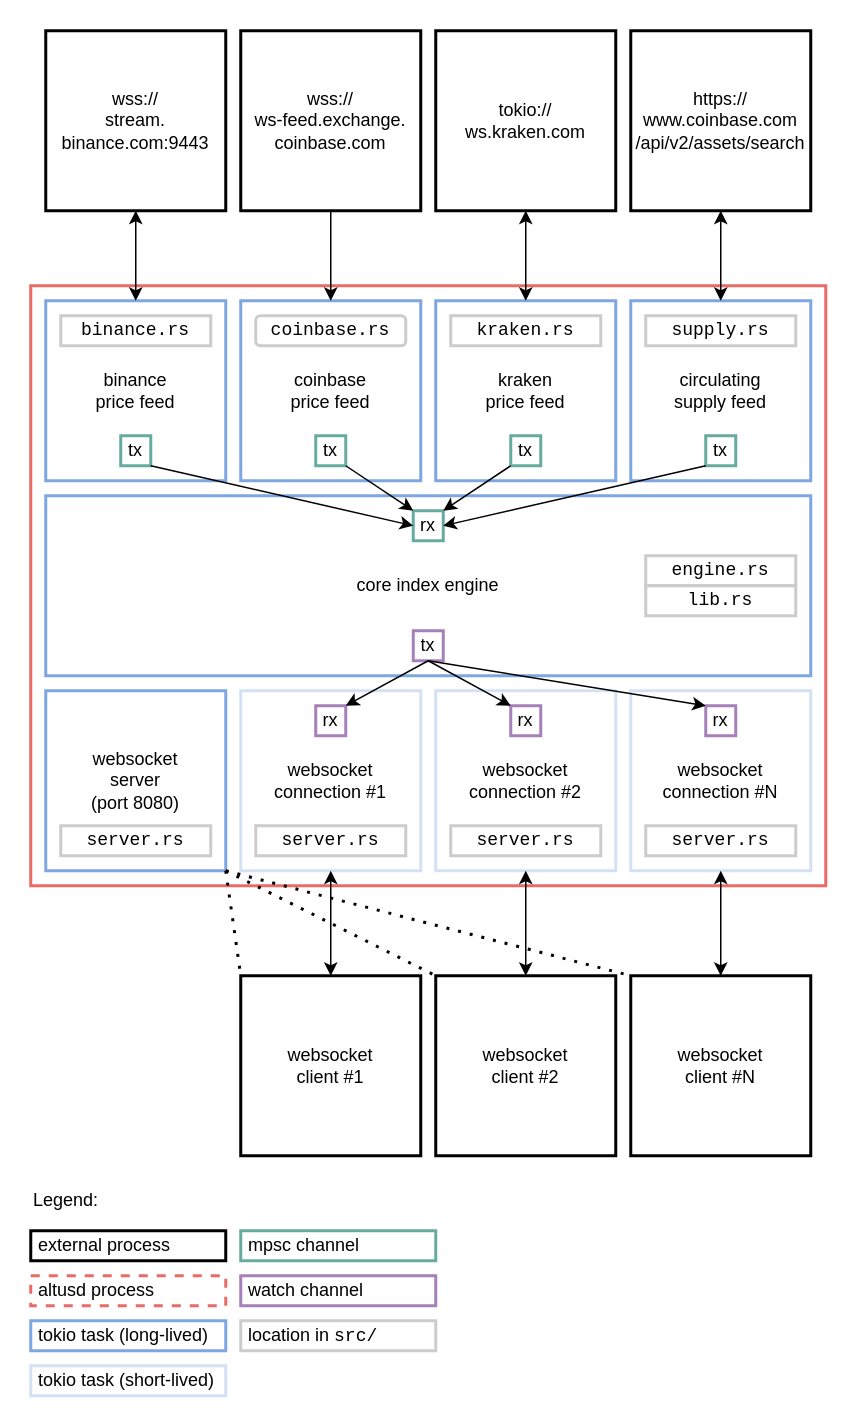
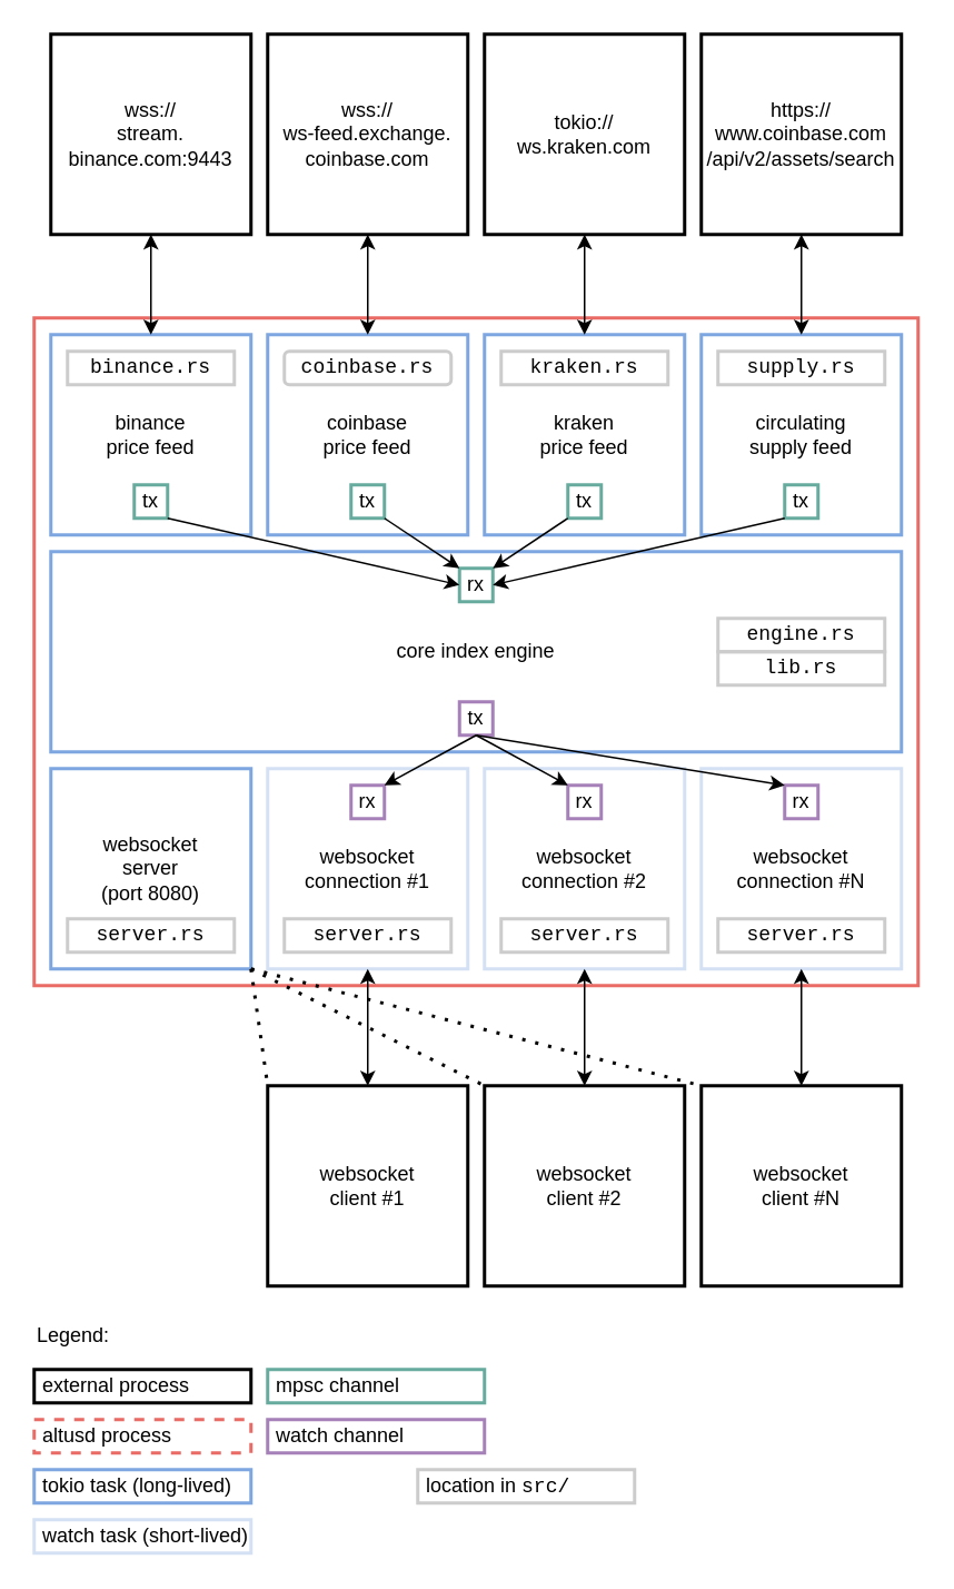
- <mxCell id="32" value="" style="endArrow=none;startArrow=classic;html=1;rounded=0;entryX=0.5;entryY=1;entryDx=0;entryDy=0;exitX=0.5;exitY=0;exitDx=0;exitDy=0;" parent="1" source="4" target="29" edge="1"><mxGeometry width="50" height="50" relative="1" as="geometry"><mxPoint x="100" y="210" as="sourcePoint" /><mxPoint x="100" y="160" as="targetPoint" /></mxGeometry></mxCell>
+ <mxCell id="32" value="" style="endArrow=classic;startArrow=classic;html=1;rounded=0;entryX=0.5;entryY=1;entryDx=0;entryDy=0;exitX=0.5;exitY=0;exitDx=0;exitDy=0;" parent="1" source="4" target="29" edge="1"><mxGeometry width="50" height="50" relative="1" as="geometry"><mxPoint x="100" y="210" as="sourcePoint" /><mxPoint x="100" y="160" as="targetPoint" /></mxGeometry></mxCell>
- <mxCell id="62" value="&amp;nbsp;location in &lt;font face=&quot;Courier New&quot;&gt;src/&lt;/font&gt;" style="rounded=0;whiteSpace=wrap;html=1;fillColor=none;strokeWidth=2;strokeColor=#CCCCCC;align=left;" parent="1" vertex="1"><mxGeometry x="160" y="880" width="130" height="20" as="geometry" /></mxCell>
+ <mxCell id="62" value="&amp;nbsp;location in &lt;font face=&quot;Courier New&quot;&gt;src/&lt;/font&gt;" style="rounded=0;whiteSpace=wrap;html=1;fillColor=none;strokeWidth=2;strokeColor=#CCCCCC;align=left;" parent="1" vertex="1"><mxGeometry x="250" y="880" width="130" height="20" as="geometry" /></mxCell>
- <mxCell id="59" value="&amp;nbsp;tokio task (short-lived)" style="rounded=0;whiteSpace=wrap;html=1;fillColor=none;strokeWidth=2;strokeColor=#D4E1F5;align=left;" parent="1" vertex="1"><mxGeometry x="20" y="910" width="130" height="20" as="geometry" /></mxCell>
+ <mxCell id="59" value="&amp;nbsp;watch task (short-lived)" style="rounded=0;whiteSpace=wrap;html=1;fillColor=none;strokeWidth=2;strokeColor=#D4E1F5;align=left;" parent="1" vertex="1"><mxGeometry x="20" y="910" width="130" height="20" as="geometry" /></mxCell>
